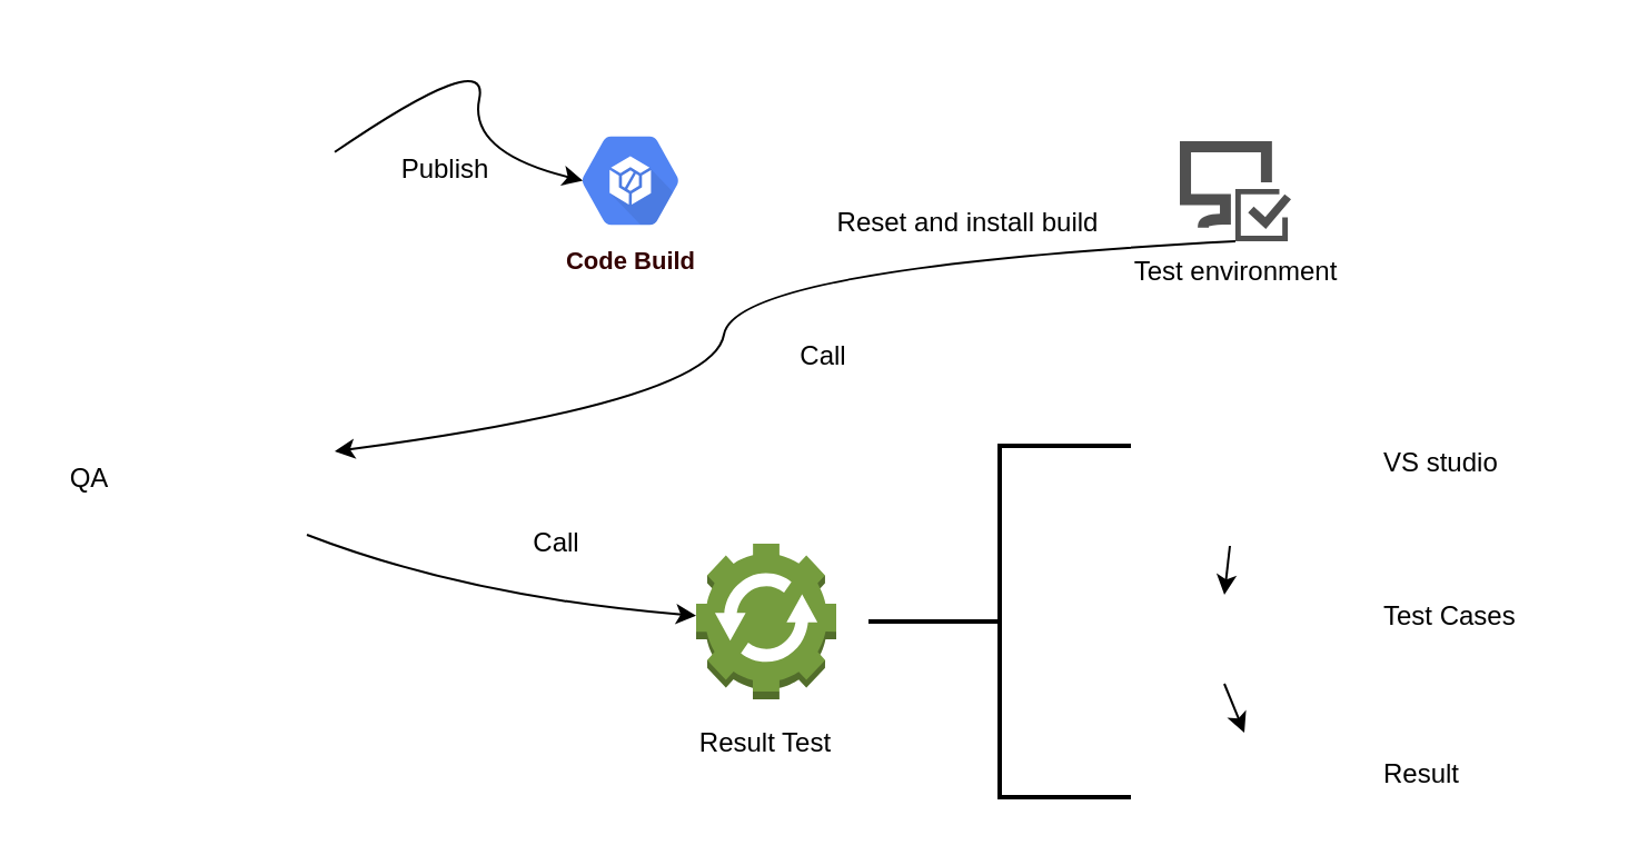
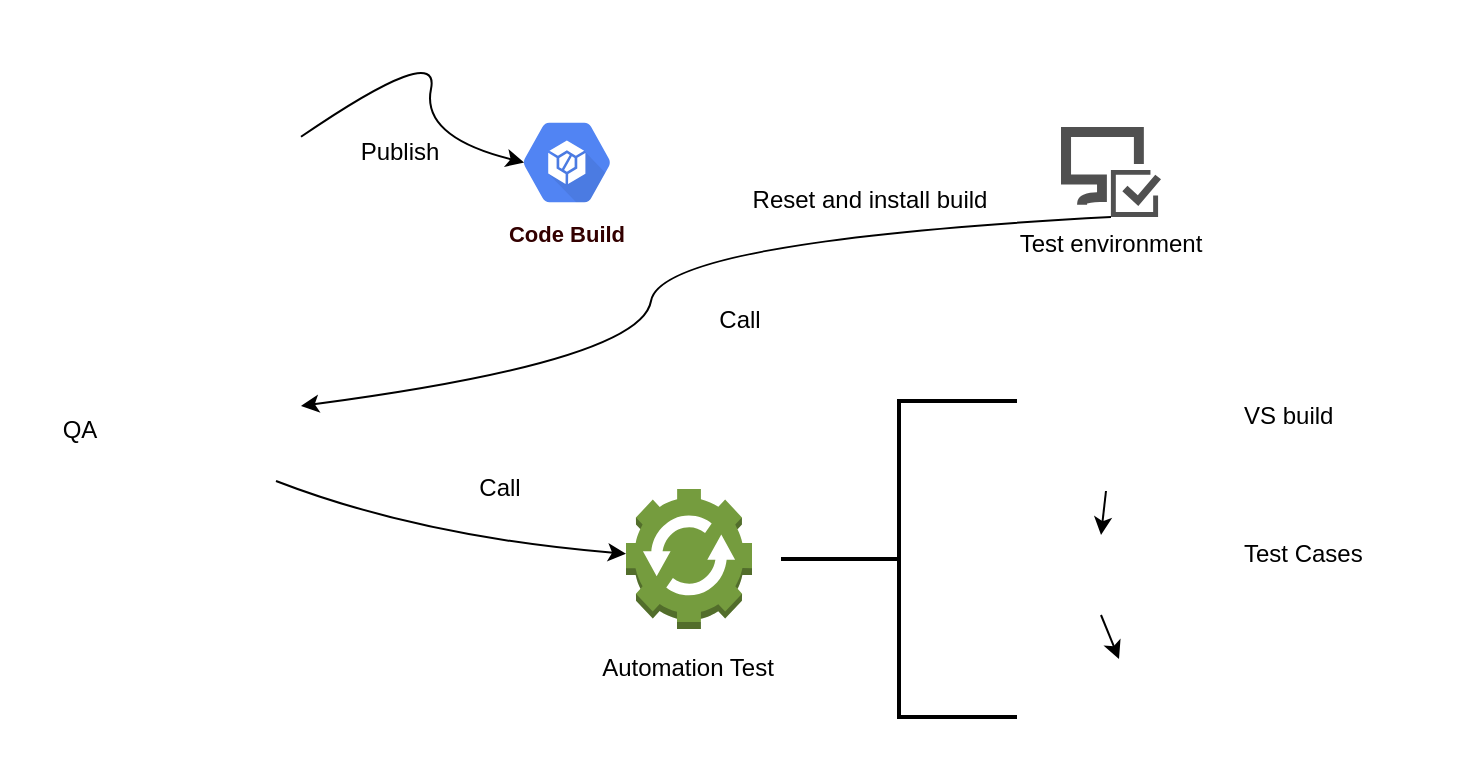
- <mxCell id="21" value="VS studio&lt;br&gt;&lt;br&gt;" style="text;html=1;strokeColor=none;fillColor=none;align=left;verticalAlign=middle;whiteSpace=wrap;rounded=0;" vertex="1" parent="1"><mxGeometry x="620" y="205" width="90" height="20" as="geometry" /></mxCell>
+ <mxCell id="21" value="VS build&lt;br&gt;&lt;br&gt;" style="text;html=1;strokeColor=none;fillColor=none;align=left;verticalAlign=middle;whiteSpace=wrap;rounded=0;" vertex="1" parent="1"><mxGeometry x="620" y="205" width="90" height="20" as="geometry" /></mxCell>
- <mxCell id="15" value="Result Test&lt;br&gt;" style="text;html=1;strokeColor=none;fillColor=none;align=center;verticalAlign=middle;whiteSpace=wrap;rounded=0;" vertex="1" parent="1"><mxGeometry x="283" y="324" width="122" height="20" as="geometry" /></mxCell>
+ <mxCell id="15" value="Automation Test&lt;br&gt;" style="text;html=1;strokeColor=none;fillColor=none;align=center;verticalAlign=middle;whiteSpace=wrap;rounded=0;" vertex="1" parent="1"><mxGeometry x="283" y="324" width="122" height="20" as="geometry" /></mxCell>
- <mxCell id="23" value="Result" style="text;html=1;strokeColor=none;fillColor=none;align=left;verticalAlign=middle;whiteSpace=wrap;rounded=0;" vertex="1" parent="1"><mxGeometry x="620" y="338" width="90" height="20" as="geometry" /></mxCell>
